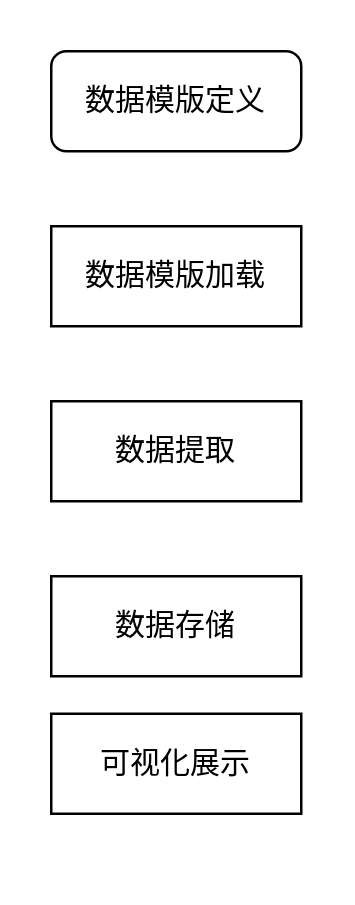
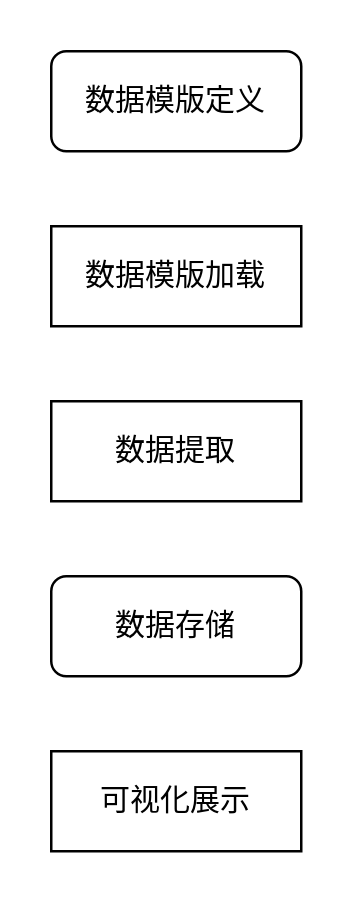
- <mxCell id="4" value="数据存储" style="rounded=0;whiteSpace=wrap;html=1;" vertex="1" parent="1"><mxGeometry x="20" y="230" width="100" height="40" as="geometry" /></mxCell>
+ <mxCell id="4" value="数据存储" style="whiteSpace=wrap;html=1;rounded=1;" vertex="1" parent="1"><mxGeometry x="20" y="230" width="100" height="40" as="geometry" /></mxCell>
- <mxCell id="5" value="可视化展示" style="rounded=0;whiteSpace=wrap;html=1;" vertex="1" parent="1"><mxGeometry x="20" y="285" width="100" height="40" as="geometry" /></mxCell>
+ <mxCell id="5" value="可视化展示" style="rounded=0;whiteSpace=wrap;html=1;" vertex="1" parent="1"><mxGeometry x="20" y="300" width="100" height="40" as="geometry" /></mxCell>
